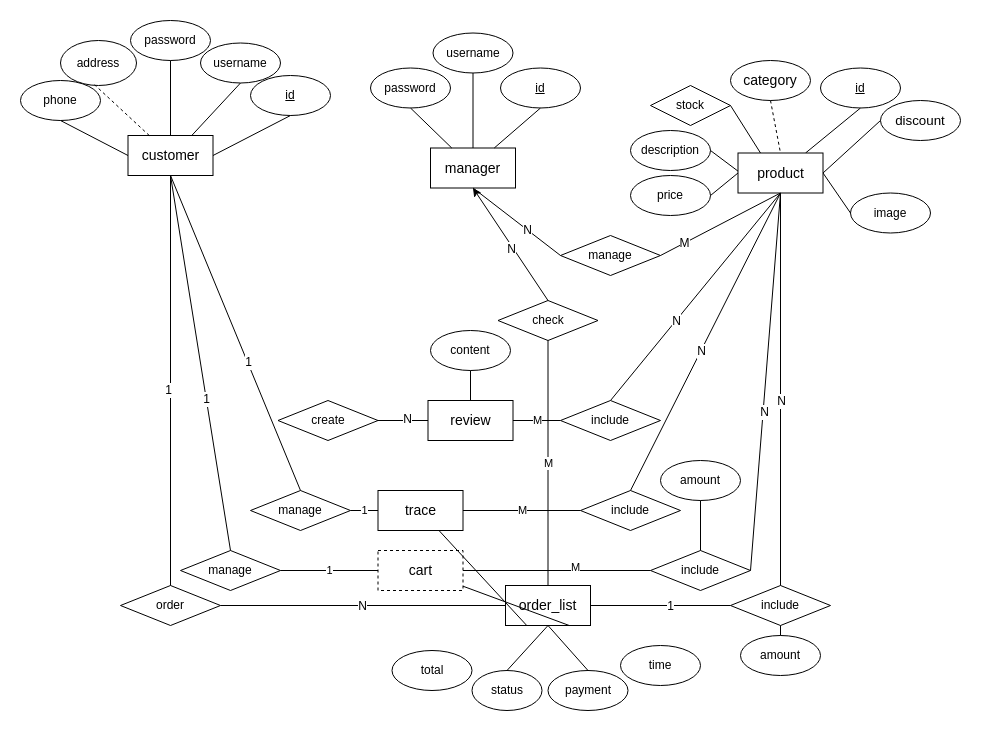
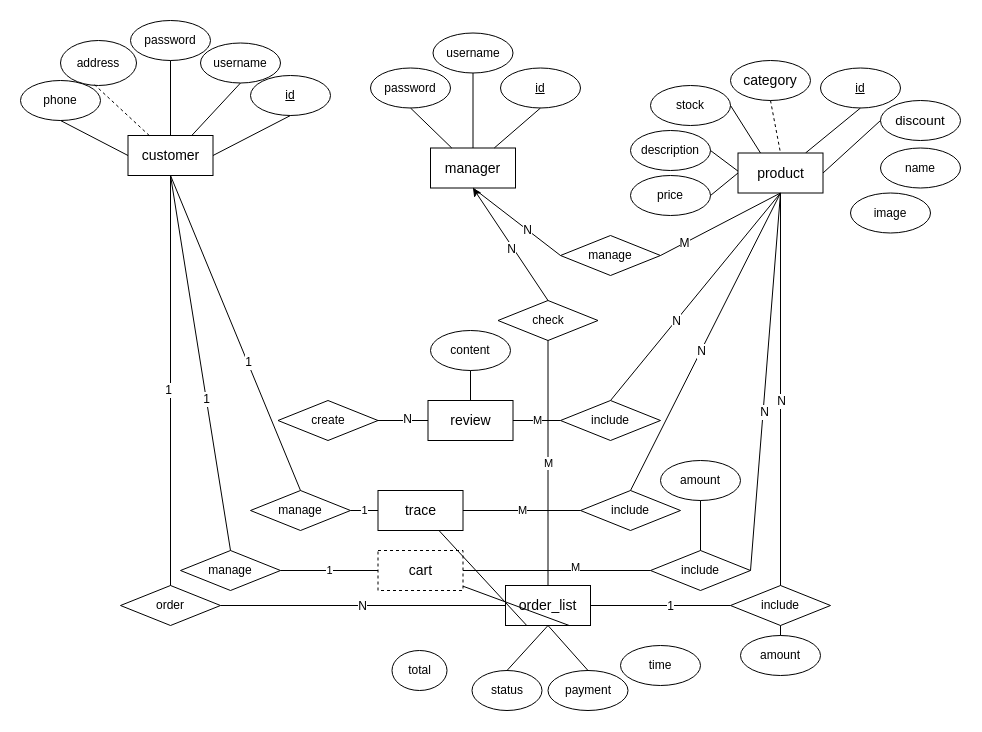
- <mxCell id="21" value="stock" style="rhombus;whiteSpace=wrap;html=1;" parent="1" vertex="1"><mxGeometry x="650" y="85" width="80" height="40" as="geometry" /></mxCell>
+ <mxCell id="21" value="stock" style="ellipse;whiteSpace=wrap;html=1;" parent="1" vertex="1"><mxGeometry x="650" y="85" width="80" height="40" as="geometry" /></mxCell>
+ <mxCell id="25" value="name" style="ellipse;whiteSpace=wrap;html=1;" parent="1" vertex="1"><mxGeometry x="880" y="147.5" width="80" height="40" as="geometry" /></mxCell>
- <mxCell id="28" value="" style="endArrow=none;html=1;entryX=0;entryY=0.5;entryDx=0;entryDy=0;exitX=1;exitY=0.5;exitDx=0;exitDy=0;" parent="1" source="34" target="24" edge="1"><mxGeometry width="50" height="50" relative="1" as="geometry"><mxPoint x="800" y="192.5" as="sourcePoint" /><mxPoint x="865" y="192.5" as="targetPoint" /></mxGeometry></mxCell>
- <mxCell id="51" value="total" style="ellipse;whiteSpace=wrap;html=1;" parent="1" vertex="1"><mxGeometry x="391.5" y="650" width="80" height="40" as="geometry" /></mxCell>
+ <mxCell id="51" value="total" style="ellipse;whiteSpace=wrap;html=1;" parent="1" vertex="1"><mxGeometry x="391.5" y="650" width="55" height="40" as="geometry" /></mxCell>
